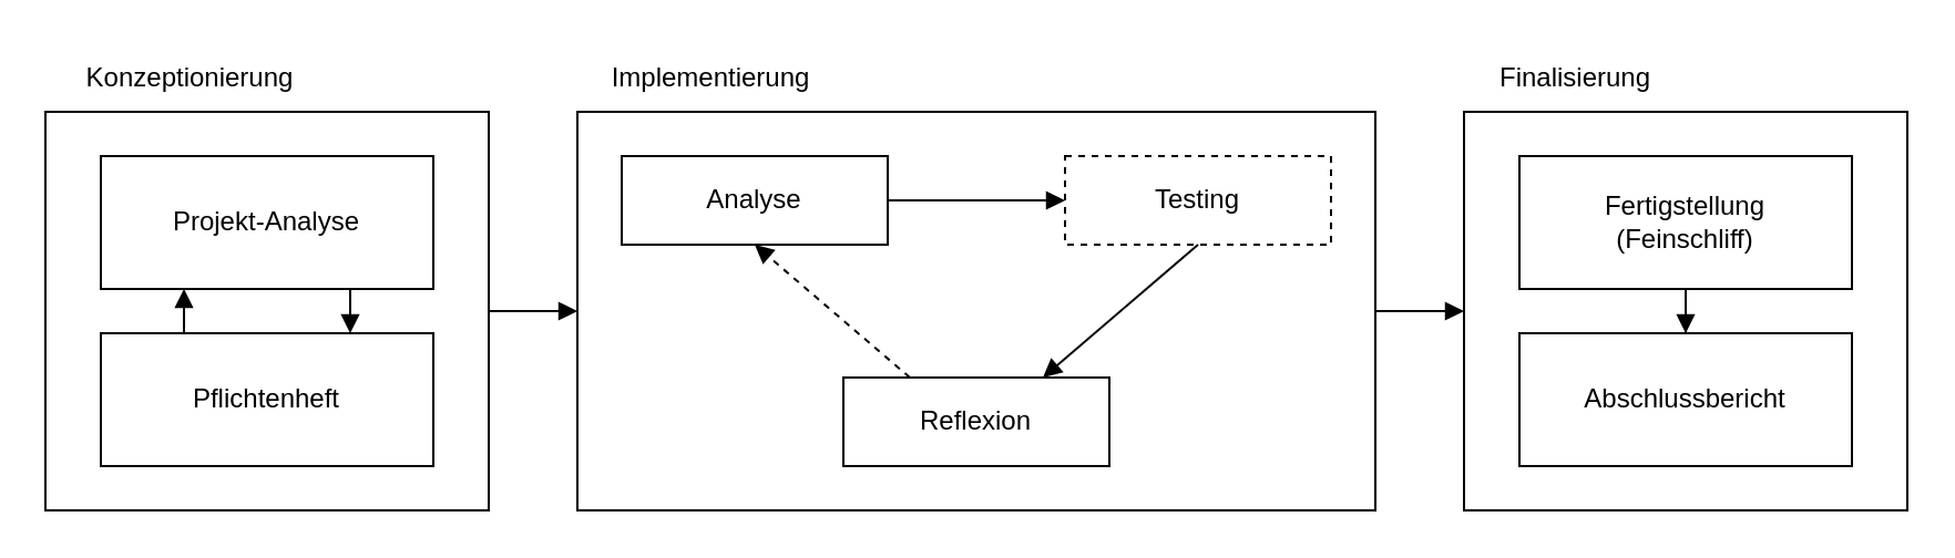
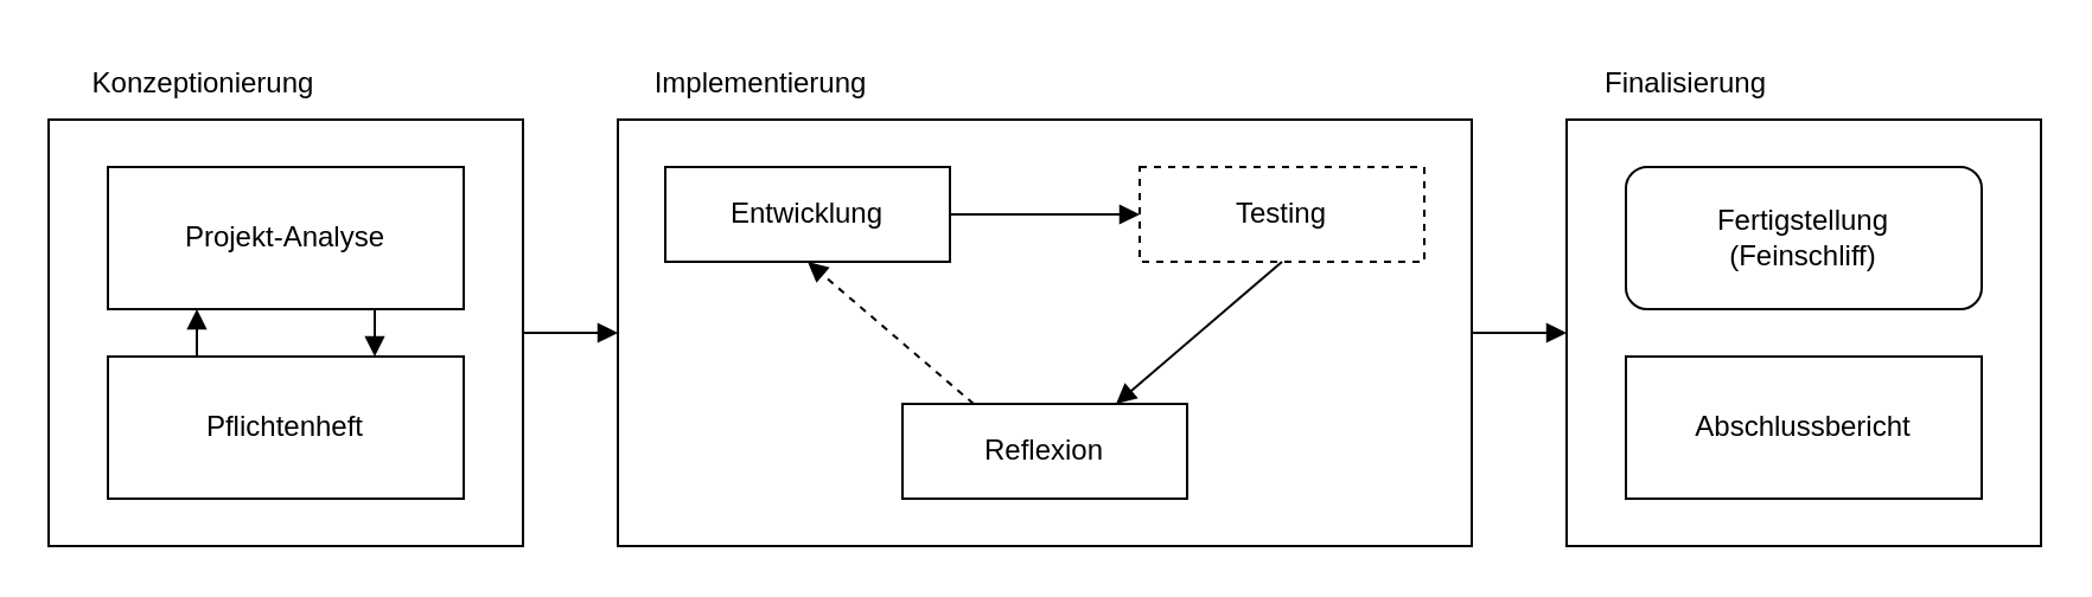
- <mxCell id="20" value="Analyse" style="rounded=0;whiteSpace=wrap;html=1;container=0;fillColor=none;" parent="17" vertex="1"><mxGeometry x="20" y="50" width="120" height="40" as="geometry" /></mxCell>
+ <mxCell id="20" value="Entwicklung" style="rounded=0;whiteSpace=wrap;html=1;container=0;fillColor=none;" parent="17" vertex="1"><mxGeometry x="20" y="50" width="120" height="40" as="geometry" /></mxCell>
- <mxCell id="7" value="&lt;div&gt;Fertigstellung&lt;/div&gt;&lt;div&gt;(Feinschliff)&lt;/div&gt;" style="rounded=0;whiteSpace=wrap;html=1;container=0;fillColor=none;" parent="4" vertex="1"><mxGeometry x="25" y="50" width="150" height="60" as="geometry" /></mxCell>
+ <mxCell id="7" value="&lt;div&gt;Fertigstellung&lt;/div&gt;&lt;div&gt;(Feinschliff)&lt;/div&gt;" style="whiteSpace=wrap;html=1;container=0;fillColor=none;rounded=1;" parent="4" vertex="1"><mxGeometry x="25" y="50" width="150" height="60" as="geometry" /></mxCell>
- <mxCell id="9" style="edgeStyle=orthogonalEdgeStyle;rounded=0;orthogonalLoop=1;jettySize=auto;html=1;entryX=0.5;entryY=0;entryDx=0;entryDy=0;endArrow=block;endFill=1;" parent="4" source="7" target="8" edge="1"><mxGeometry relative="1" as="geometry" /></mxCell>
